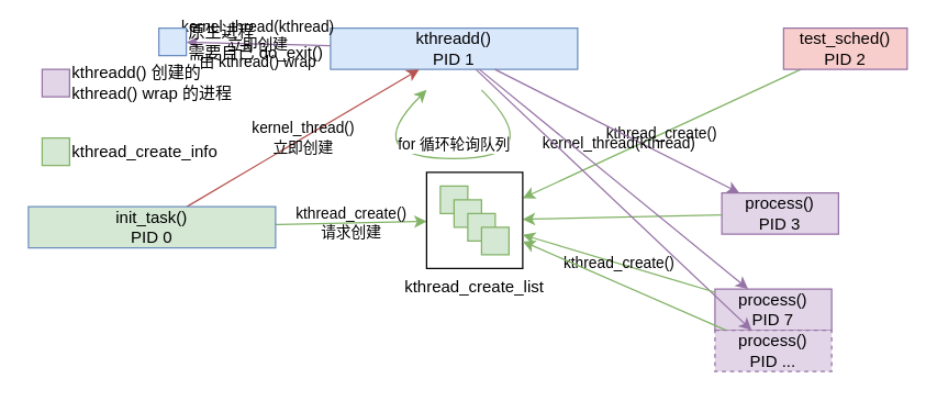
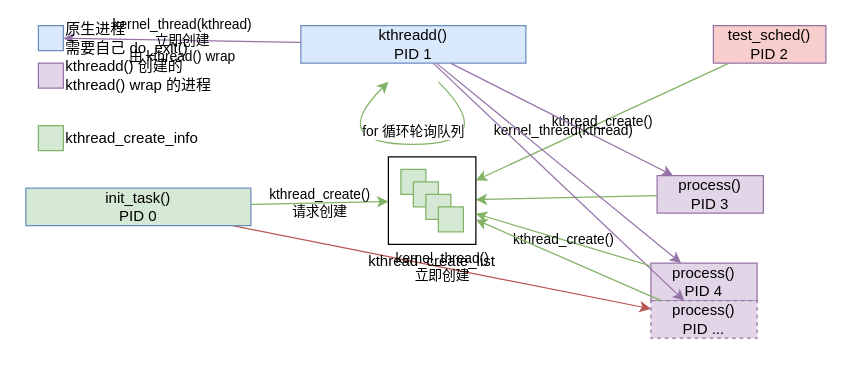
- <mxCell id="20" value="原生进程&lt;div&gt;需要自己 do_exit()&lt;/div&gt;" style="rounded=0;html=1;fillColor=#dae8fc;strokeColor=#6c8ebf;labelPosition=right;verticalLabelPosition=middle;align=left;verticalAlign=middle;" parent="1" vertex="1"><mxGeometry x="115" y="20" width="20" height="20" as="geometry" /></mxCell>
+ <mxCell id="20" value="原生进程&lt;div&gt;需要自己 do_exit()&lt;/div&gt;" style="rounded=0;html=1;fillColor=#dae8fc;strokeColor=#6c8ebf;labelPosition=right;verticalLabelPosition=middle;align=left;verticalAlign=middle;" parent="1" vertex="1"><mxGeometry x="30" y="20" width="20" height="20" as="geometry" /></mxCell>
- <mxCell id="3" value="kernel_thread()&lt;div&gt;立即创建&lt;/div&gt;" style="edgeStyle=none;html=1;fillColor=#f8cecc;strokeColor=#b85450;labelBackgroundColor=none;" parent="1" source="5" target="2" edge="1"><mxGeometry relative="1" as="geometry" /></mxCell>
+ <mxCell id="3" value="kernel_thread()&lt;div&gt;立即创建&lt;/div&gt;" style="edgeStyle=none;html=1;fillColor=#f8cecc;strokeColor=#b85450;labelBackgroundColor=none;" parent="1" source="5" target="15" edge="1"><mxGeometry relative="1" as="geometry" /></mxCell>
- <mxCell id="14" value="process()&lt;div&gt;PID 7&lt;/div&gt;" style="rounded=0;whiteSpace=wrap;html=1;fontSize=12;fillColor=#e1d5e7;strokeColor=#9673a6;" parent="1" vertex="1"><mxGeometry x="520" y="210" width="85" height="30" as="geometry" /></mxCell>
+ <mxCell id="14" value="process()&lt;div&gt;PID 4&lt;/div&gt;" style="rounded=0;whiteSpace=wrap;html=1;fontSize=12;fillColor=#e1d5e7;strokeColor=#9673a6;" parent="1" vertex="1"><mxGeometry x="520" y="210" width="85" height="30" as="geometry" /></mxCell>
